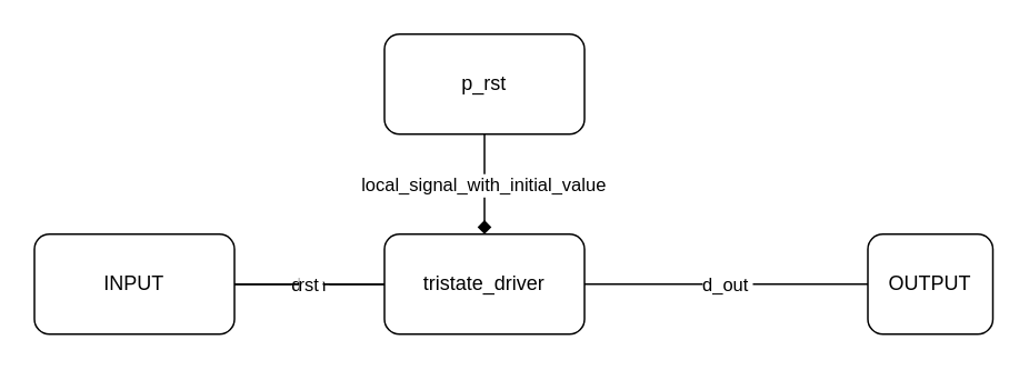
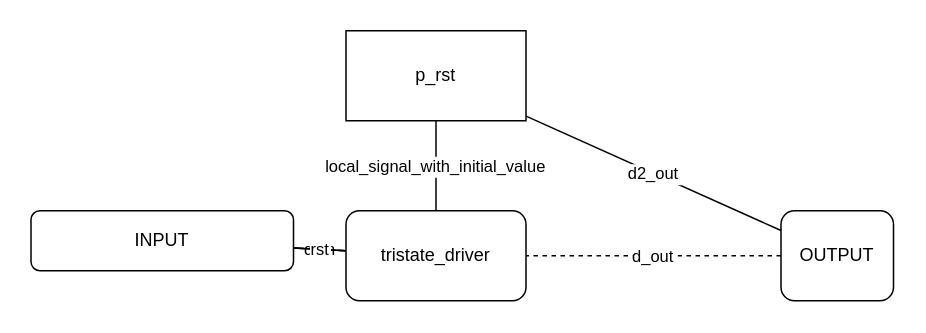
- <mxCell id="5" value="p_rst" style="rounded=1;whiteSpace=wrap;html=1;" parent="1" vertex="1"><mxGeometry x="230" y="20" width="120" height="60" as="geometry" /></mxCell>
+ <mxCell id="5" value="p_rst" style="whiteSpace=wrap;html=1;rounded=0;" parent="1" vertex="1"><mxGeometry x="230" y="20" width="120" height="60" as="geometry" /></mxCell>
+ <mxCell id="11" value="d2_out" style="endArrow=none;" parent="1" source="3" target="5" edge="1"><mxGeometry relative="1" as="geometry" /></mxCell>
- <mxCell id="6" value="local_signal_with_initial_value" style="endArrow=diamond;" parent="1" source="5" target="4" edge="1"><mxGeometry relative="1" as="geometry" /></mxCell>
+ <mxCell id="6" value="local_signal_with_initial_value" style="endArrow=none;" parent="1" source="5" target="4" edge="1"><mxGeometry relative="1" as="geometry" /></mxCell>
- <mxCell id="2" value="INPUT" style="rounded=1;whiteSpace=wrap;html=1;" parent="1" vertex="1"><mxGeometry x="20" y="140" width="120" height="60" as="geometry" /></mxCell>
+ <mxCell id="2" value="INPUT" style="rounded=1;whiteSpace=wrap;html=1;" parent="1" vertex="1"><mxGeometry x="20" y="140" width="175" height="40" as="geometry" /></mxCell>
- <mxCell id="10" value="d_out" style="endArrow=none;" parent="1" source="3" target="4" edge="1"><mxGeometry relative="1" as="geometry" /></mxCell>
+ <mxCell id="10" value="d_out" style="endArrow=none;dashed=1;" parent="1" source="3" target="4" edge="1"><mxGeometry relative="1" as="geometry" /></mxCell>
